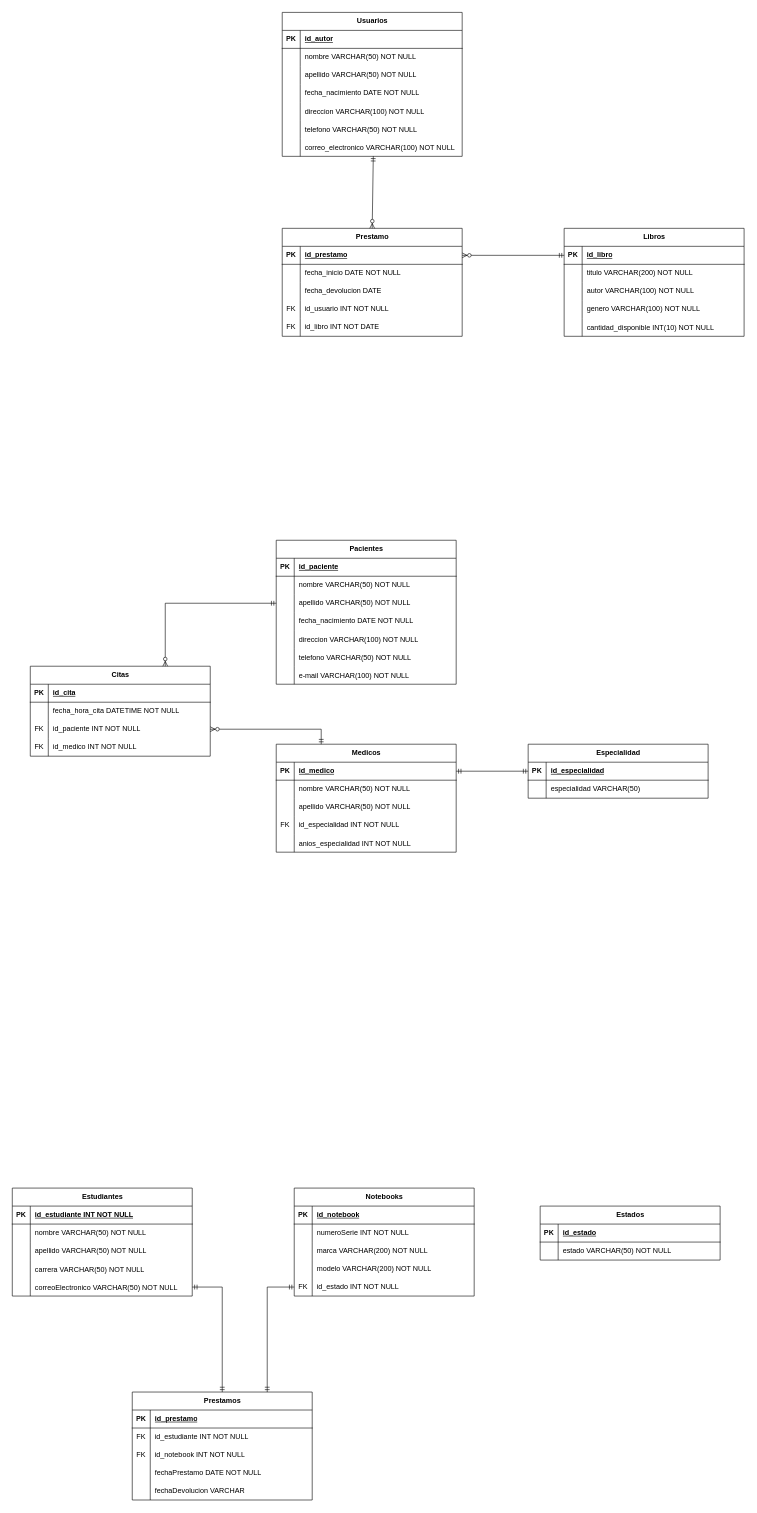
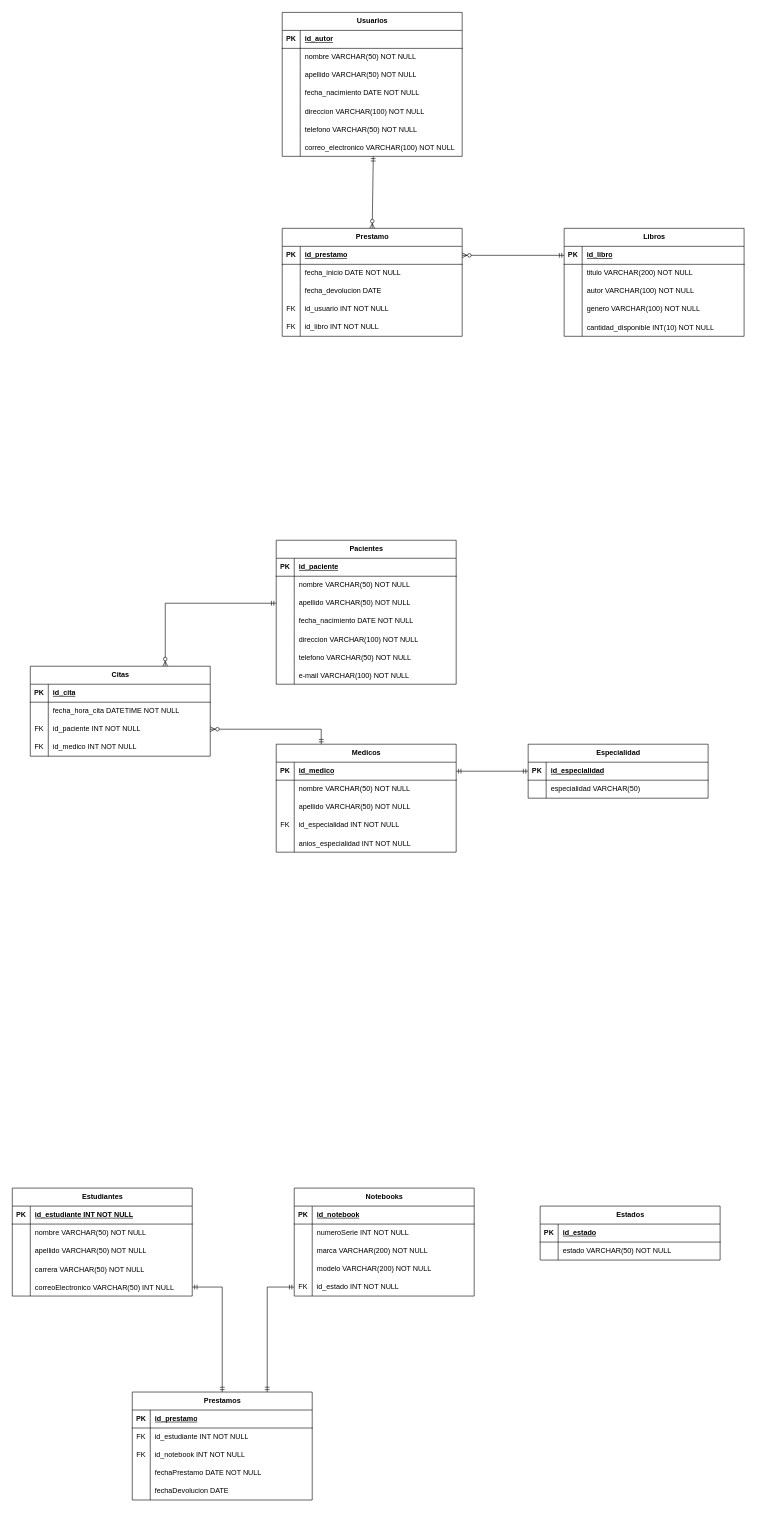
- <mxCell id="55" value="id_libro INT NOT DATE" style="shape=partialRectangle;connectable=0;fillColor=none;top=0;left=0;bottom=0;right=0;align=left;spacingLeft=6;fontStyle=0;overflow=hidden;whiteSpace=wrap;html=1;" vertex="1" parent="53"><mxGeometry x="30" width="270" height="30" as="geometry"><mxRectangle width="270" height="30" as="alternateBounds" /></mxGeometry></mxCell>
+ <mxCell id="55" value="id_libro INT NOT NULL" style="shape=partialRectangle;connectable=0;fillColor=none;top=0;left=0;bottom=0;right=0;align=left;spacingLeft=6;fontStyle=0;overflow=hidden;whiteSpace=wrap;html=1;" vertex="1" parent="53"><mxGeometry x="30" width="270" height="30" as="geometry"><mxRectangle width="270" height="30" as="alternateBounds" /></mxGeometry></mxCell>
- <mxCell id="134" value="correoElectronico VARCHAR(50) NOT NULL" style="shape=partialRectangle;connectable=0;fillColor=none;top=0;left=0;bottom=0;right=0;align=left;spacingLeft=6;overflow=hidden;" vertex="1" parent="132"><mxGeometry x="30" width="270" height="30" as="geometry"><mxRectangle width="270" height="30" as="alternateBounds" /></mxGeometry></mxCell>
+ <mxCell id="134" value="correoElectronico VARCHAR(50) INT NULL" style="shape=partialRectangle;connectable=0;fillColor=none;top=0;left=0;bottom=0;right=0;align=left;spacingLeft=6;overflow=hidden;" vertex="1" parent="132"><mxGeometry x="30" width="270" height="30" as="geometry"><mxRectangle width="270" height="30" as="alternateBounds" /></mxGeometry></mxCell>
- <mxCell id="173" value="fechaDevolucion VARCHAR" style="shape=partialRectangle;connectable=0;fillColor=none;top=0;left=0;bottom=0;right=0;align=left;spacingLeft=6;overflow=hidden;whiteSpace=wrap;html=1;" vertex="1" parent="171"><mxGeometry x="30" width="270" height="30" as="geometry"><mxRectangle width="270" height="30" as="alternateBounds" /></mxGeometry></mxCell>
+ <mxCell id="173" value="fechaDevolucion DATE" style="shape=partialRectangle;connectable=0;fillColor=none;top=0;left=0;bottom=0;right=0;align=left;spacingLeft=6;overflow=hidden;whiteSpace=wrap;html=1;" vertex="1" parent="171"><mxGeometry x="30" width="270" height="30" as="geometry"><mxRectangle width="270" height="30" as="alternateBounds" /></mxGeometry></mxCell>
